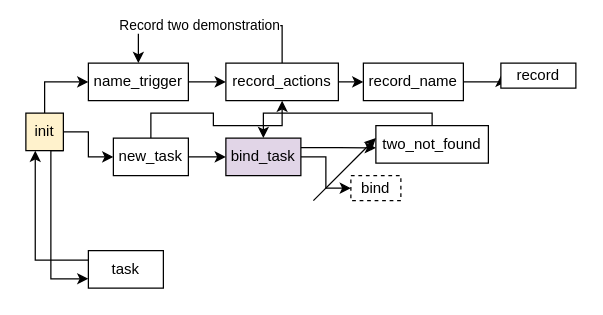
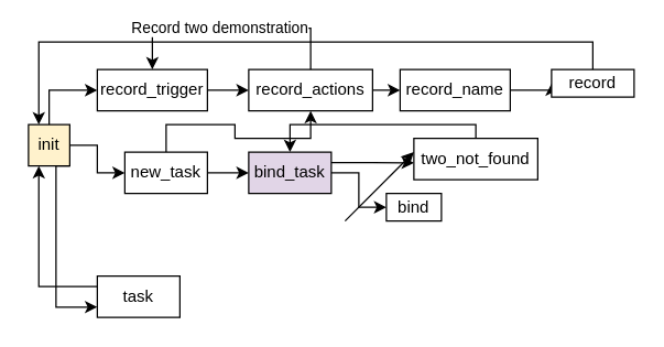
+ <mxCell id="14" style="edgeStyle=orthogonalEdgeStyle;rounded=0;orthogonalLoop=1;jettySize=auto;html=1;exitX=0.5;exitY=0;exitDx=0;exitDy=0;entryX=0.25;entryY=0;entryDx=0;entryDy=0;" parent="1" source="15" target="5" edge="1"><mxGeometry relative="1" as="geometry" /></mxCell>
- <mxCell id="7" value="name_trigger" style="rounded=0;whiteSpace=wrap;html=1;" parent="1" vertex="1"><mxGeometry x="70" y="50" width="80" height="30" as="geometry" /></mxCell>
+ <mxCell id="7" value="record_trigger" style="rounded=0;whiteSpace=wrap;html=1;" parent="1" vertex="1"><mxGeometry x="70" y="50" width="80" height="30" as="geometry" /></mxCell>
- <mxCell id="22" value="bind" style="rounded=0;whiteSpace=wrap;html=1;dashed=1;" parent="1" vertex="1"><mxGeometry x="280" y="140" width="40" height="20" as="geometry" /></mxCell>
+ <mxCell id="22" value="bind" style="rounded=0;whiteSpace=wrap;html=1;" parent="1" vertex="1"><mxGeometry x="280" y="140" width="40" height="20" as="geometry" /></mxCell>
